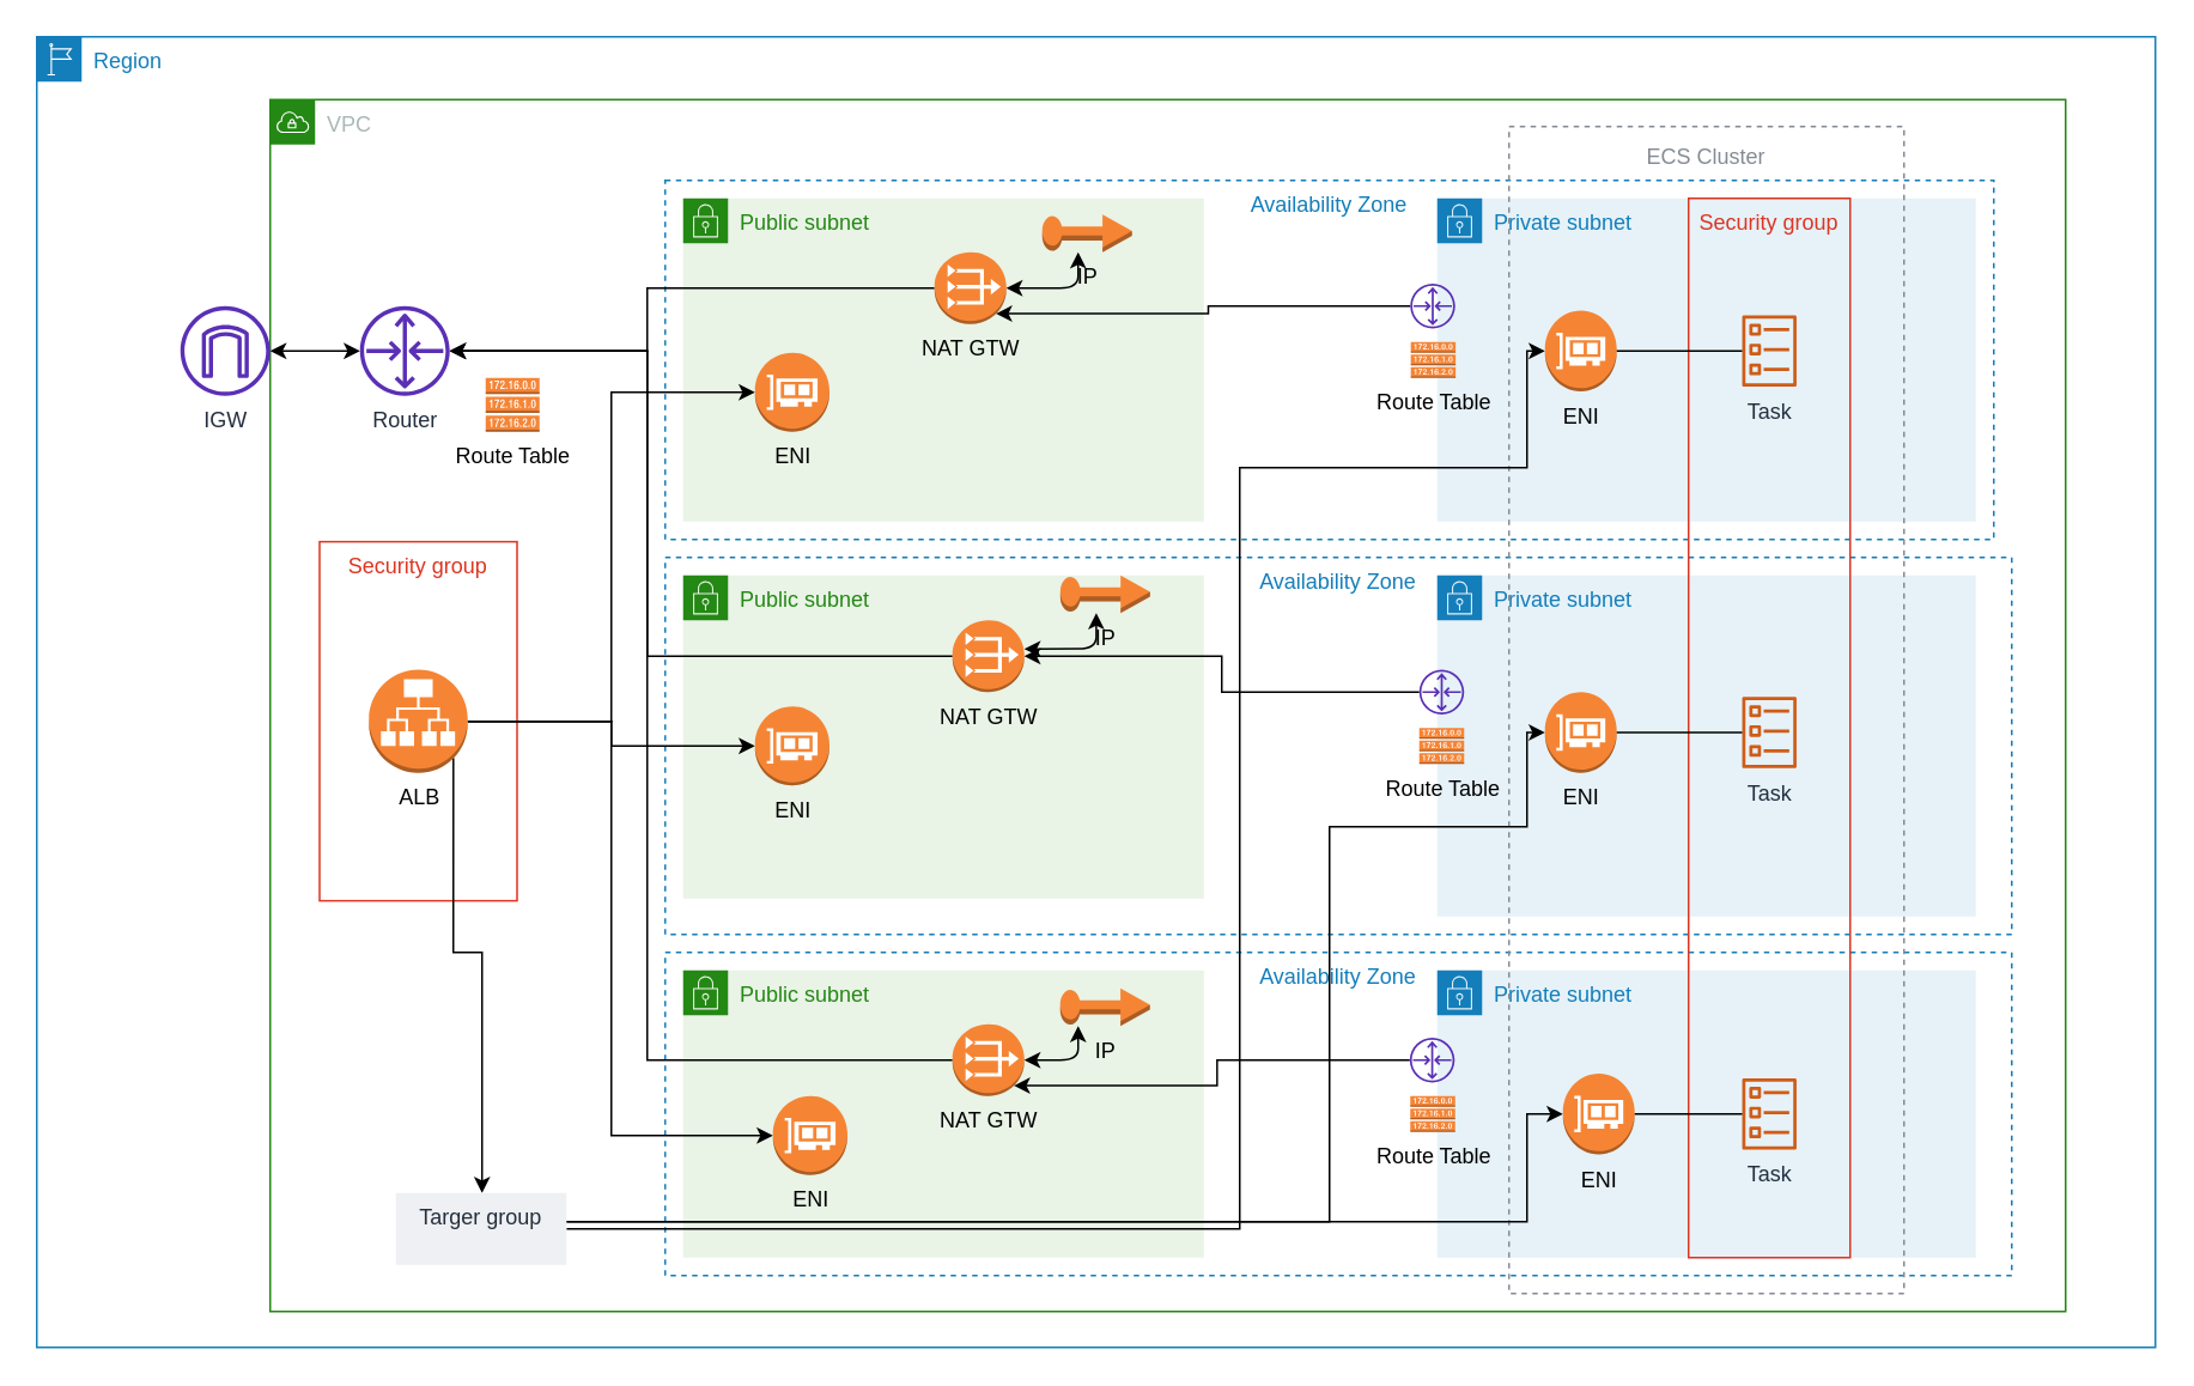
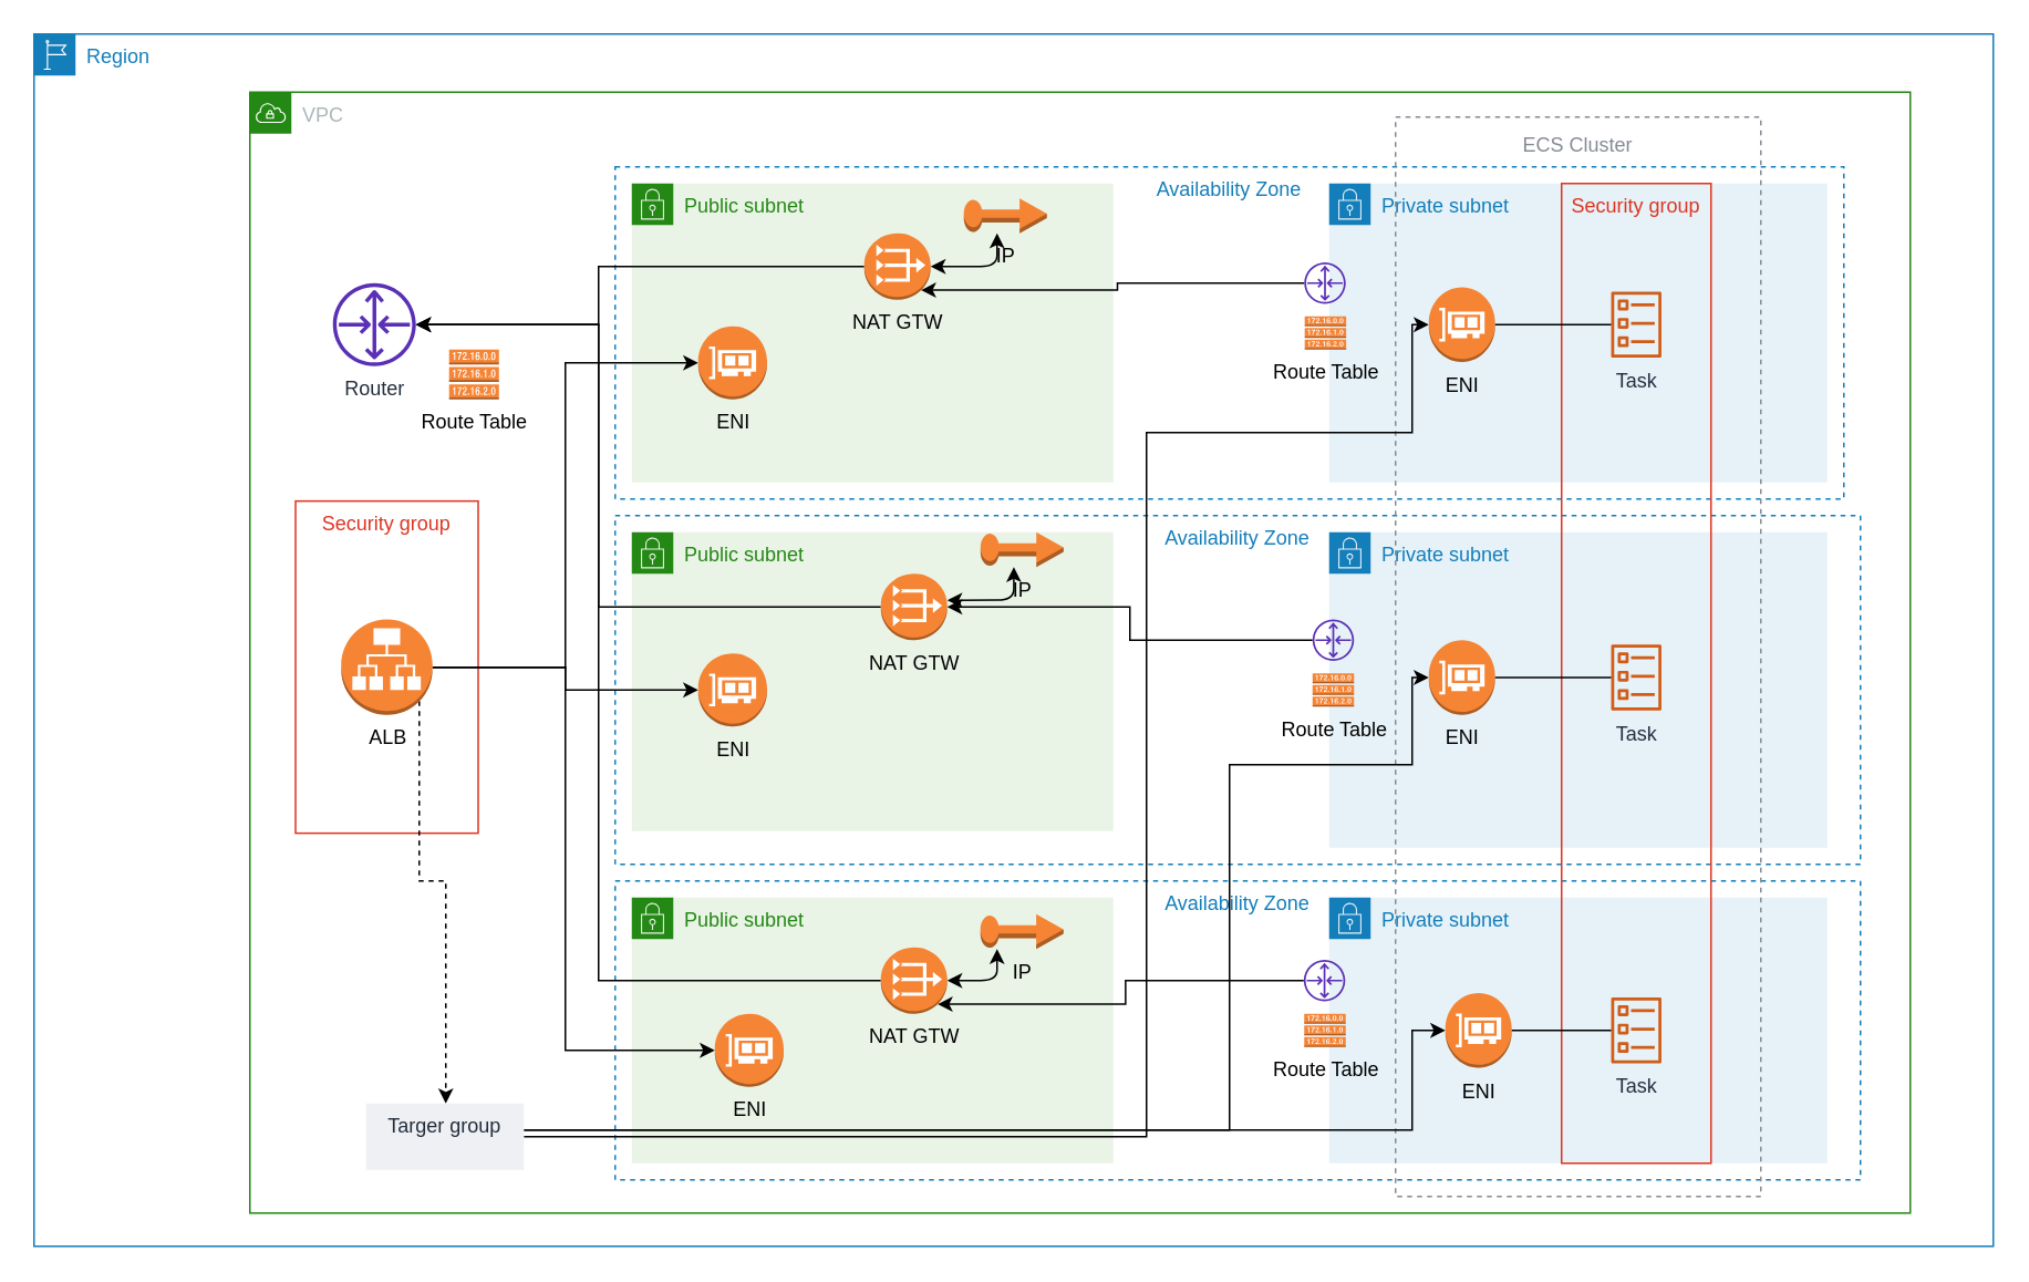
- <mxCell id="4" value="IGW" style="outlineConnect=0;fontColor=#232F3E;gradientColor=none;fillColor=#5A30B5;strokeColor=none;dashed=0;verticalLabelPosition=bottom;verticalAlign=top;align=center;html=1;fontSize=12;fontStyle=0;aspect=fixed;pointerEvents=1;shape=mxgraph.aws4.internet_gateway;" vertex="1" parent="1"><mxGeometry x="100" y="170" width="50" height="50" as="geometry" /></mxCell>
- <mxCell id="20" value="" style="endArrow=classic;startArrow=classic;html=1;edgeStyle=orthogonalEdgeStyle;" edge="1" parent="1" source="28" target="4"><mxGeometry width="50" height="50" relative="1" as="geometry"><mxPoint x="560" y="477" as="sourcePoint" /><mxPoint x="150" y="362" as="targetPoint" /><Array as="points" /></mxGeometry></mxCell>
- <mxCell id="44" style="edgeStyle=orthogonalEdgeStyle;rounded=0;orthogonalLoop=1;jettySize=auto;html=1;exitX=0.855;exitY=0.855;exitDx=0;exitDy=0;exitPerimeter=0;" edge="1" parent="1" source="45" target="52"><mxGeometry relative="1" as="geometry"><Array as="points"><mxPoint x="252" y="530" /><mxPoint x="268" y="530" /></Array></mxGeometry></mxCell>
+ <mxCell id="44" style="edgeStyle=orthogonalEdgeStyle;rounded=0;orthogonalLoop=1;jettySize=auto;html=1;exitX=0.855;exitY=0.855;exitDx=0;exitDy=0;exitPerimeter=0;dashed=1;" edge="1" parent="1" source="45" target="52"><mxGeometry relative="1" as="geometry"><Array as="points"><mxPoint x="252" y="530" /><mxPoint x="268" y="530" /></Array></mxGeometry></mxCell>
